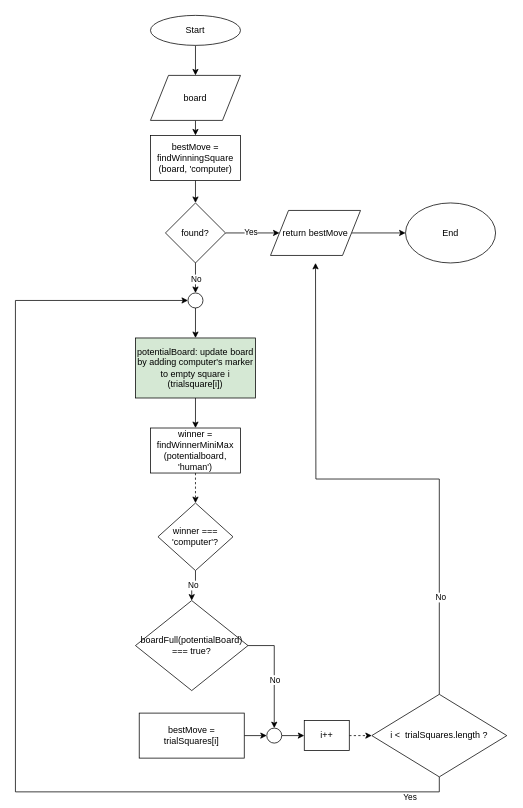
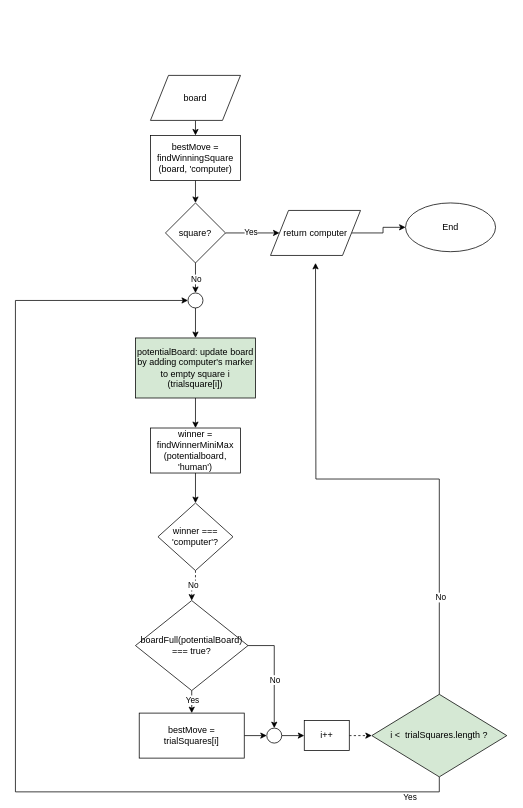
- <mxCell id="3" value="Start" style="ellipse;whiteSpace=wrap;html=1;" parent="1" vertex="1"><mxGeometry x="200" y="20" width="120" height="40" as="geometry" /></mxCell>
- <mxCell id="2" style="edgeStyle=orthogonalEdgeStyle;rounded=0;orthogonalLoop=1;jettySize=auto;html=1;exitX=0.5;exitY=1;exitDx=0;exitDy=0;entryX=0.5;entryY=0;entryDx=0;entryDy=0;" parent="1" source="3" target="5" edge="1"><mxGeometry relative="1" as="geometry" /></mxCell>
- <mxCell id="12" value="found?" style="rhombus;whiteSpace=wrap;html=1;" parent="1" vertex="1"><mxGeometry x="220" y="270" width="80" height="80" as="geometry" /></mxCell>
+ <mxCell id="12" value="square?" style="rhombus;whiteSpace=wrap;html=1;" parent="1" vertex="1"><mxGeometry x="220" y="270" width="80" height="80" as="geometry" /></mxCell>
- <mxCell id="14" value="return bestMove" style="shape=parallelogram;perimeter=parallelogramPerimeter;whiteSpace=wrap;html=1;" parent="1" vertex="1"><mxGeometry x="360" y="280" width="120" height="60" as="geometry" /></mxCell>
+ <mxCell id="14" value="return computer" style="shape=parallelogram;perimeter=parallelogramPerimeter;whiteSpace=wrap;html=1;" parent="1" vertex="1"><mxGeometry x="360" y="280" width="120" height="60" as="geometry" /></mxCell>
- <mxCell id="15" value="End" style="ellipse;whiteSpace=wrap;html=1;" parent="1" vertex="1"><mxGeometry x="540" y="270" width="120" height="80" as="geometry" /></mxCell>
+ <mxCell id="15" value="End" style="ellipse;whiteSpace=wrap;html=1;" parent="1" vertex="1"><mxGeometry x="540" y="270" width="120" height="65" as="geometry" /></mxCell>
- <mxCell id="18" style="edgeStyle=orthogonalEdgeStyle;rounded=0;orthogonalLoop=1;jettySize=auto;html=1;exitX=0.5;exitY=1;exitDx=0;exitDy=0;entryX=0.5;entryY=0;entryDx=0;entryDy=0;dashed=1;" parent="1" source="19" target="21" edge="1"><mxGeometry relative="1" as="geometry" /></mxCell>
+ <mxCell id="18" style="edgeStyle=orthogonalEdgeStyle;rounded=0;orthogonalLoop=1;jettySize=auto;html=1;exitX=0.5;exitY=1;exitDx=0;exitDy=0;entryX=0.5;entryY=0;entryDx=0;entryDy=0;" parent="1" source="19" target="21" edge="1"><mxGeometry relative="1" as="geometry" /></mxCell>
- <mxCell id="20" value="No" style="edgeStyle=orthogonalEdgeStyle;rounded=0;orthogonalLoop=1;jettySize=auto;html=1;exitX=0.5;exitY=1;exitDx=0;exitDy=0;entryX=0.5;entryY=0;entryDx=0;entryDy=0;" parent="1" source="21" target="28" edge="1"><mxGeometry relative="1" as="geometry"><mxPoint x="260" y="930" as="targetPoint" /></mxGeometry></mxCell>
+ <mxCell id="20" value="No" style="edgeStyle=orthogonalEdgeStyle;rounded=0;orthogonalLoop=1;jettySize=auto;html=1;exitX=0.5;exitY=1;exitDx=0;exitDy=0;entryX=0.5;entryY=0;entryDx=0;entryDy=0;dashed=1;" parent="1" source="21" target="28" edge="1"><mxGeometry relative="1" as="geometry"><mxPoint x="260" y="930" as="targetPoint" /></mxGeometry></mxCell>
+ <mxCell id="24" value="" style="edgeStyle=orthogonalEdgeStyle;rounded=0;orthogonalLoop=1;jettySize=auto;html=1;" edge="1" parent="1" source="28" target="35"><mxGeometry relative="1" as="geometry" /></mxCell>
+ <mxCell id="25" value="Yes" style="edgeLabel;html=1;align=center;verticalAlign=middle;resizable=0;points=[];" vertex="1" connectable="0" parent="24"><mxGeometry x="0.26" relative="1" as="geometry"><mxPoint as="offset" /></mxGeometry></mxCell>
- <mxCell id="33" value="i &amp;lt;&amp;nbsp; trialSquares.length ?" style="rhombus;whiteSpace=wrap;html=1;" vertex="1" parent="1"><mxGeometry x="495" y="925" width="180" height="110" as="geometry" /></mxCell>
+ <mxCell id="33" value="i &amp;lt;&amp;nbsp; trialSquares.length ?" style="rhombus;whiteSpace=wrap;html=1;fillColor=#d5e8d4;" vertex="1" parent="1"><mxGeometry x="495" y="925" width="180" height="110" as="geometry" /></mxCell>
